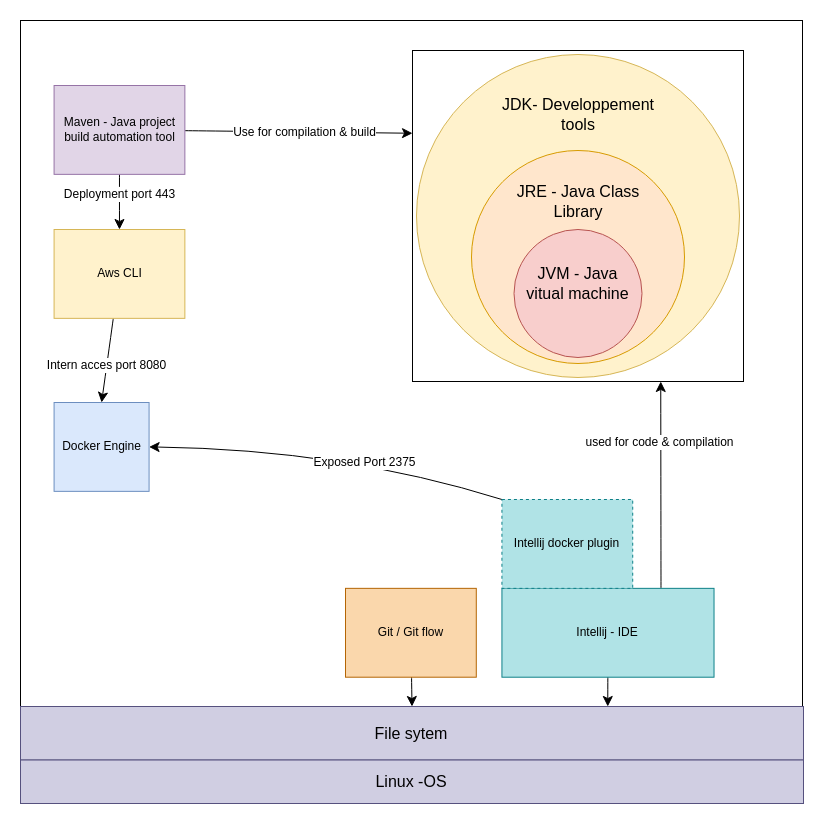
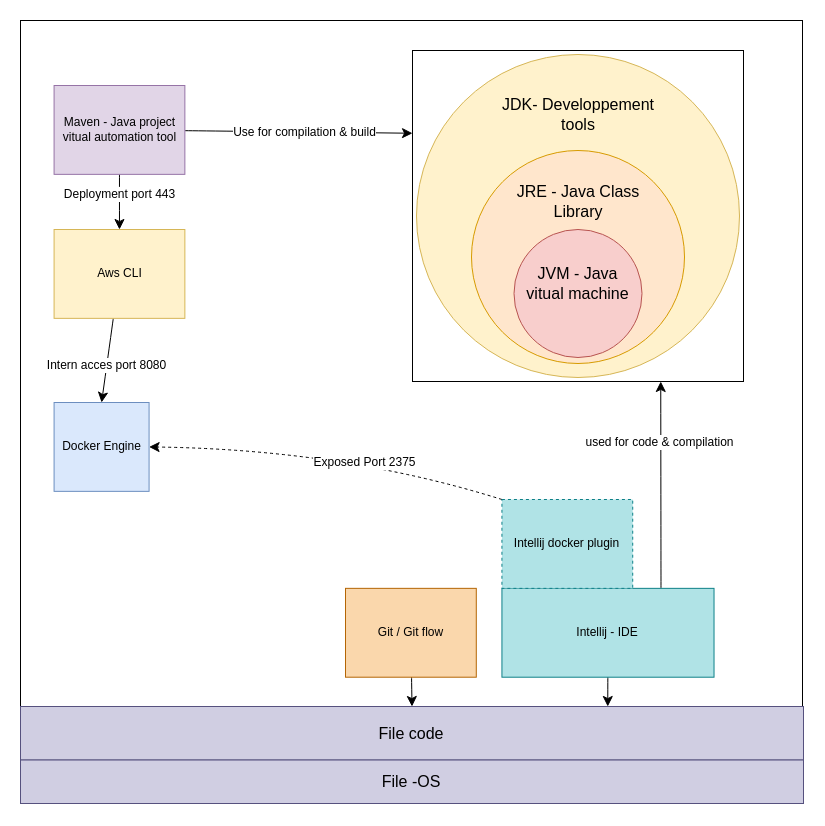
- <mxCell id="18" value="Maven -&amp;nbsp;Java project build automation tool" style="rounded=0;whiteSpace=wrap;html=1;fillColor=#e1d5e7;strokeColor=#9673a6;" vertex="1" parent="1"><mxGeometry x="53.582" y="85.003" width="130.795" height="88.849" as="geometry" /></mxCell>
+ <mxCell id="18" value="Maven -&amp;nbsp;Java project vitual automation tool" style="rounded=0;whiteSpace=wrap;html=1;fillColor=#e1d5e7;strokeColor=#9673a6;" vertex="1" parent="1"><mxGeometry x="53.582" y="85.003" width="130.795" height="88.849" as="geometry" /></mxCell>
- <mxCell id="7" style="edgeStyle=none;curved=1;rounded=0;orthogonalLoop=1;jettySize=auto;html=1;exitX=0;exitY=0;exitDx=0;exitDy=0;entryX=1;entryY=0.5;entryDx=0;entryDy=0;fontSize=12;startSize=8;endSize=8;" edge="1" parent="1" source="9" target="10"><mxGeometry relative="1" as="geometry"><Array as="points"><mxPoint x="342" y="449" /></Array></mxGeometry></mxCell>
+ <mxCell id="7" style="edgeStyle=none;curved=1;rounded=0;orthogonalLoop=1;jettySize=auto;html=1;exitX=0;exitY=0;exitDx=0;exitDy=0;entryX=1;entryY=0.5;entryDx=0;entryDy=0;fontSize=12;startSize=8;endSize=8;dashed=1;" edge="1" parent="1" source="9" target="10"><mxGeometry relative="1" as="geometry"><Array as="points"><mxPoint x="342" y="449" /></Array></mxGeometry></mxCell>
- <mxCell id="27" value="File sytem" style="text;html=1;align=center;verticalAlign=middle;whiteSpace=wrap;rounded=0;fontSize=16;" vertex="1" parent="25"><mxGeometry x="294.288" y="4.442" width="194.424" height="44.424" as="geometry" /></mxCell>
+ <mxCell id="27" value="File code" style="text;html=1;align=center;verticalAlign=middle;whiteSpace=wrap;rounded=0;fontSize=16;" vertex="1" parent="25"><mxGeometry x="294.288" y="4.442" width="194.424" height="44.424" as="geometry" /></mxCell>
- <mxCell id="23" value="Linux -OS" style="text;html=1;align=center;verticalAlign=middle;whiteSpace=wrap;rounded=0;fontSize=16;" vertex="1" parent="21"><mxGeometry x="293.788" y="3.719" width="194.424" height="44.424" as="geometry" /></mxCell>
+ <mxCell id="23" value="File -OS" style="text;html=1;align=center;verticalAlign=middle;whiteSpace=wrap;rounded=0;fontSize=16;" vertex="1" parent="21"><mxGeometry x="293.788" y="3.719" width="194.424" height="44.424" as="geometry" /></mxCell>
